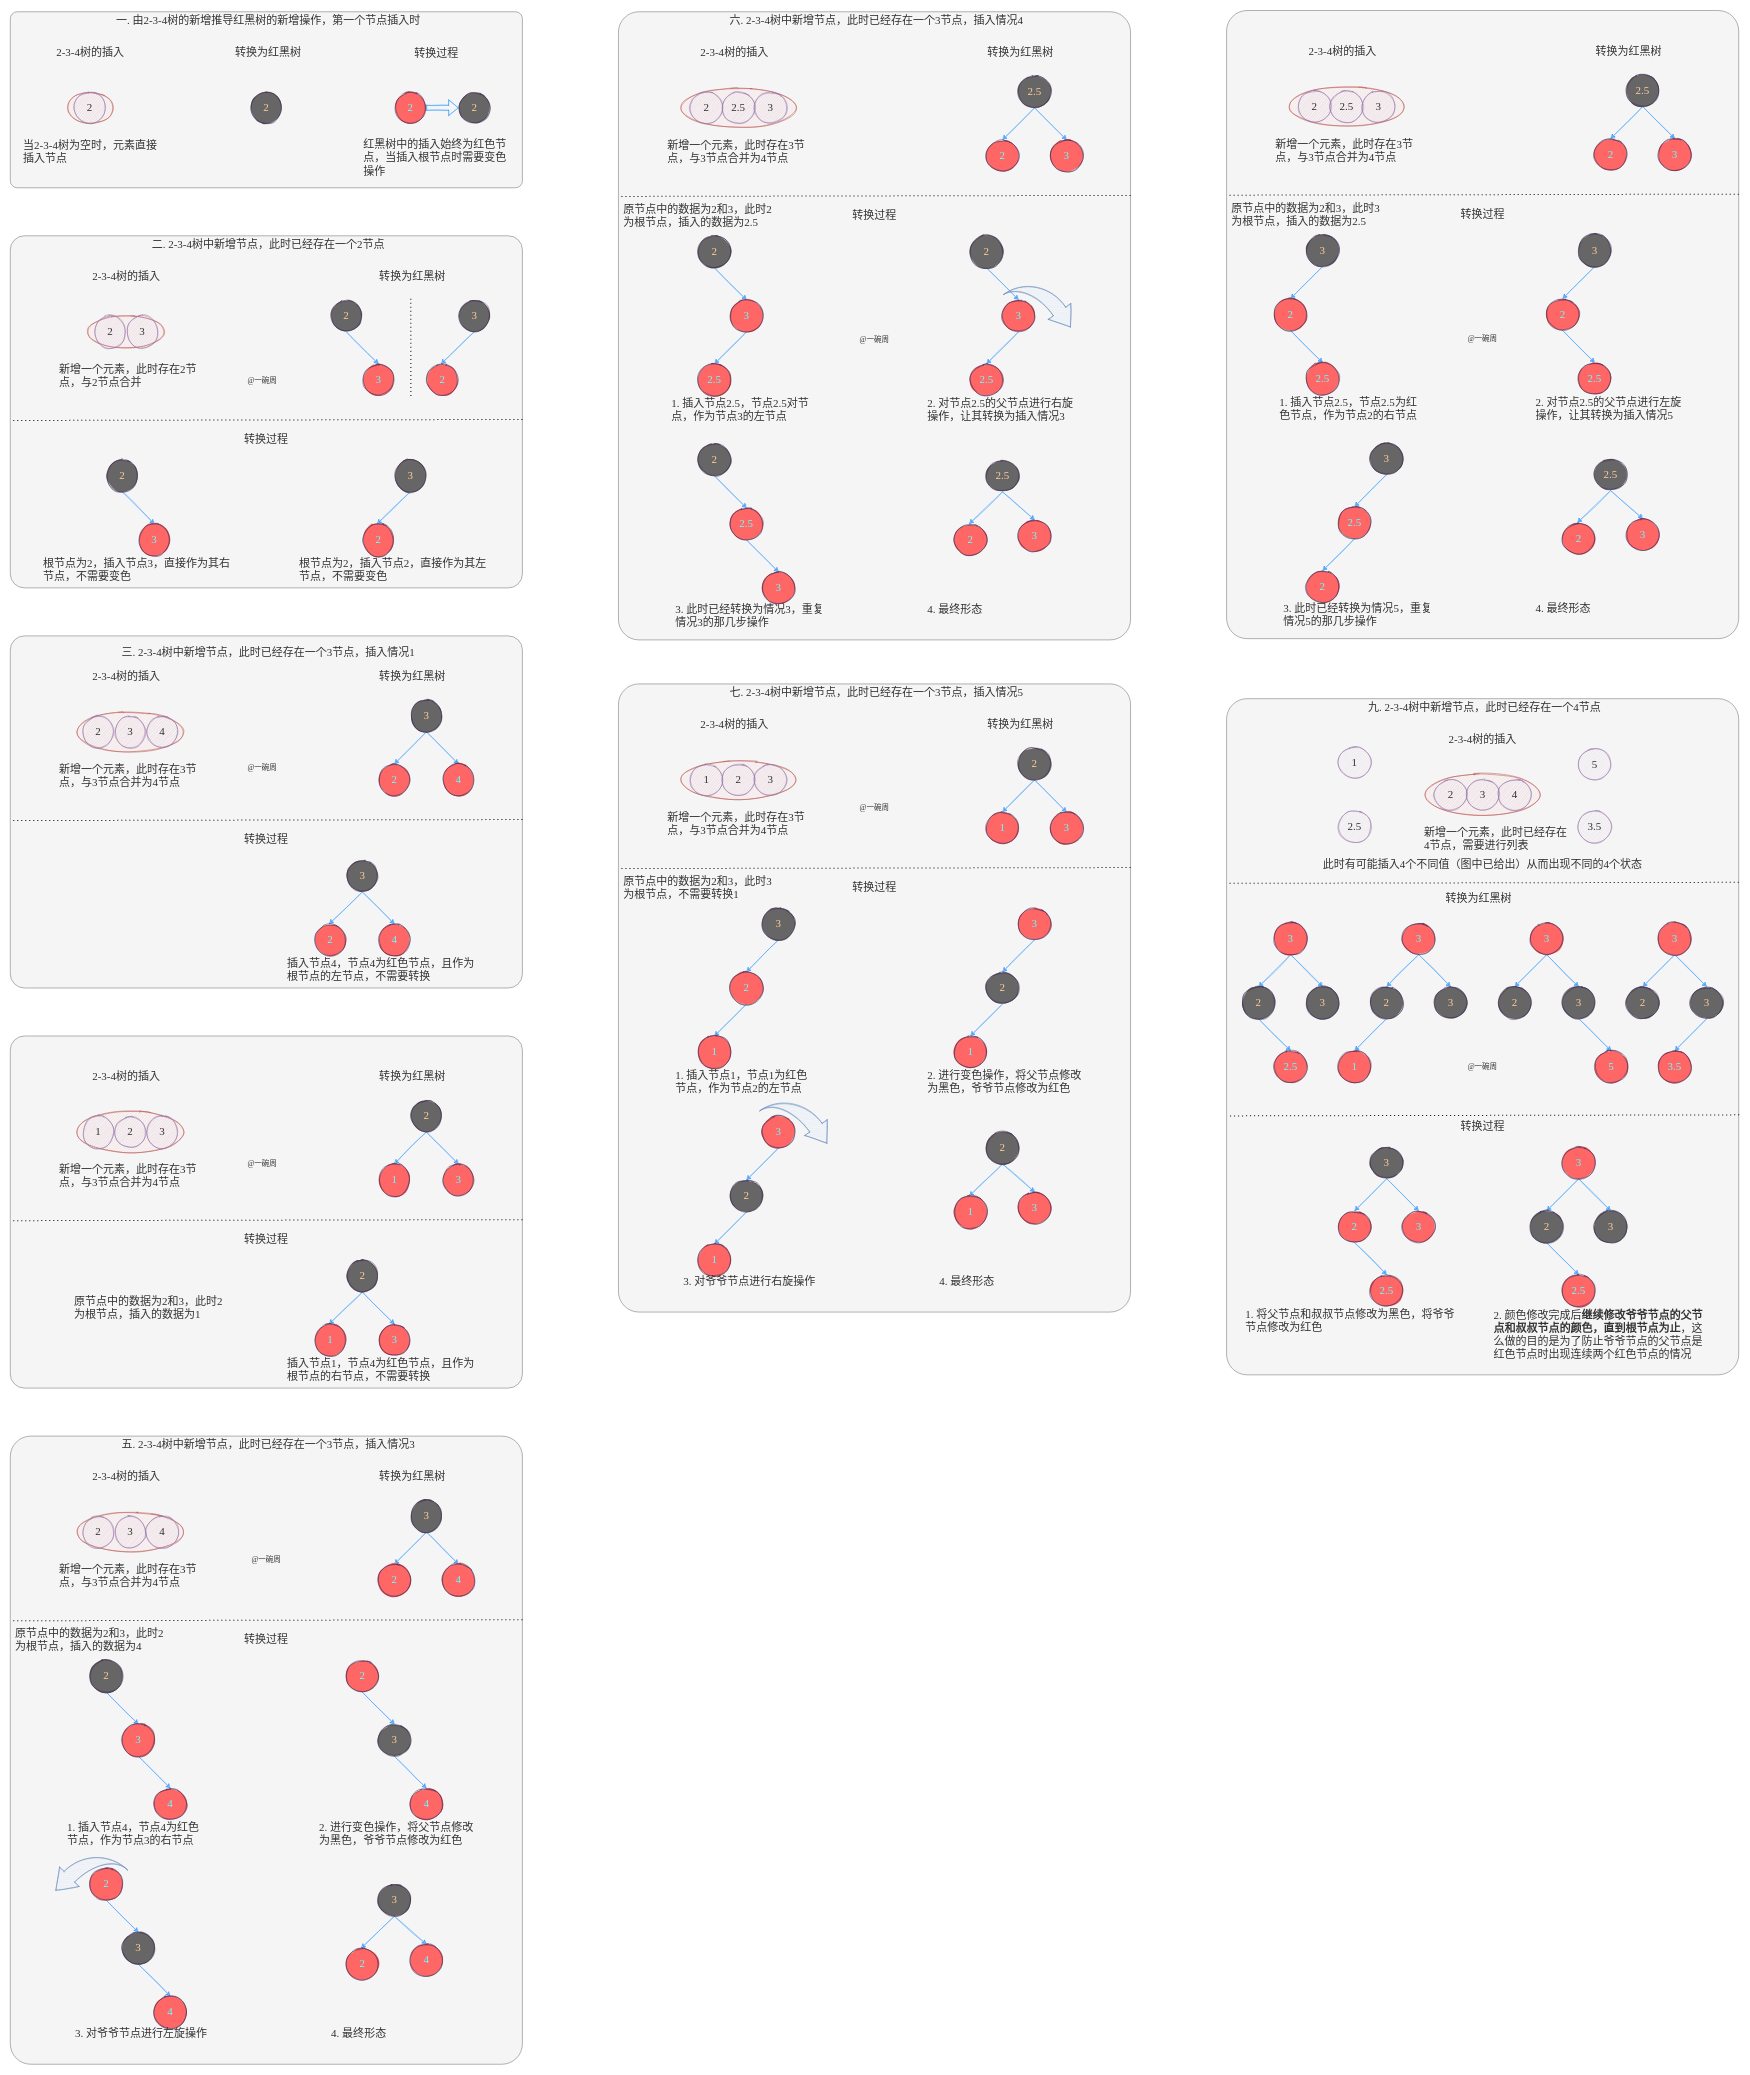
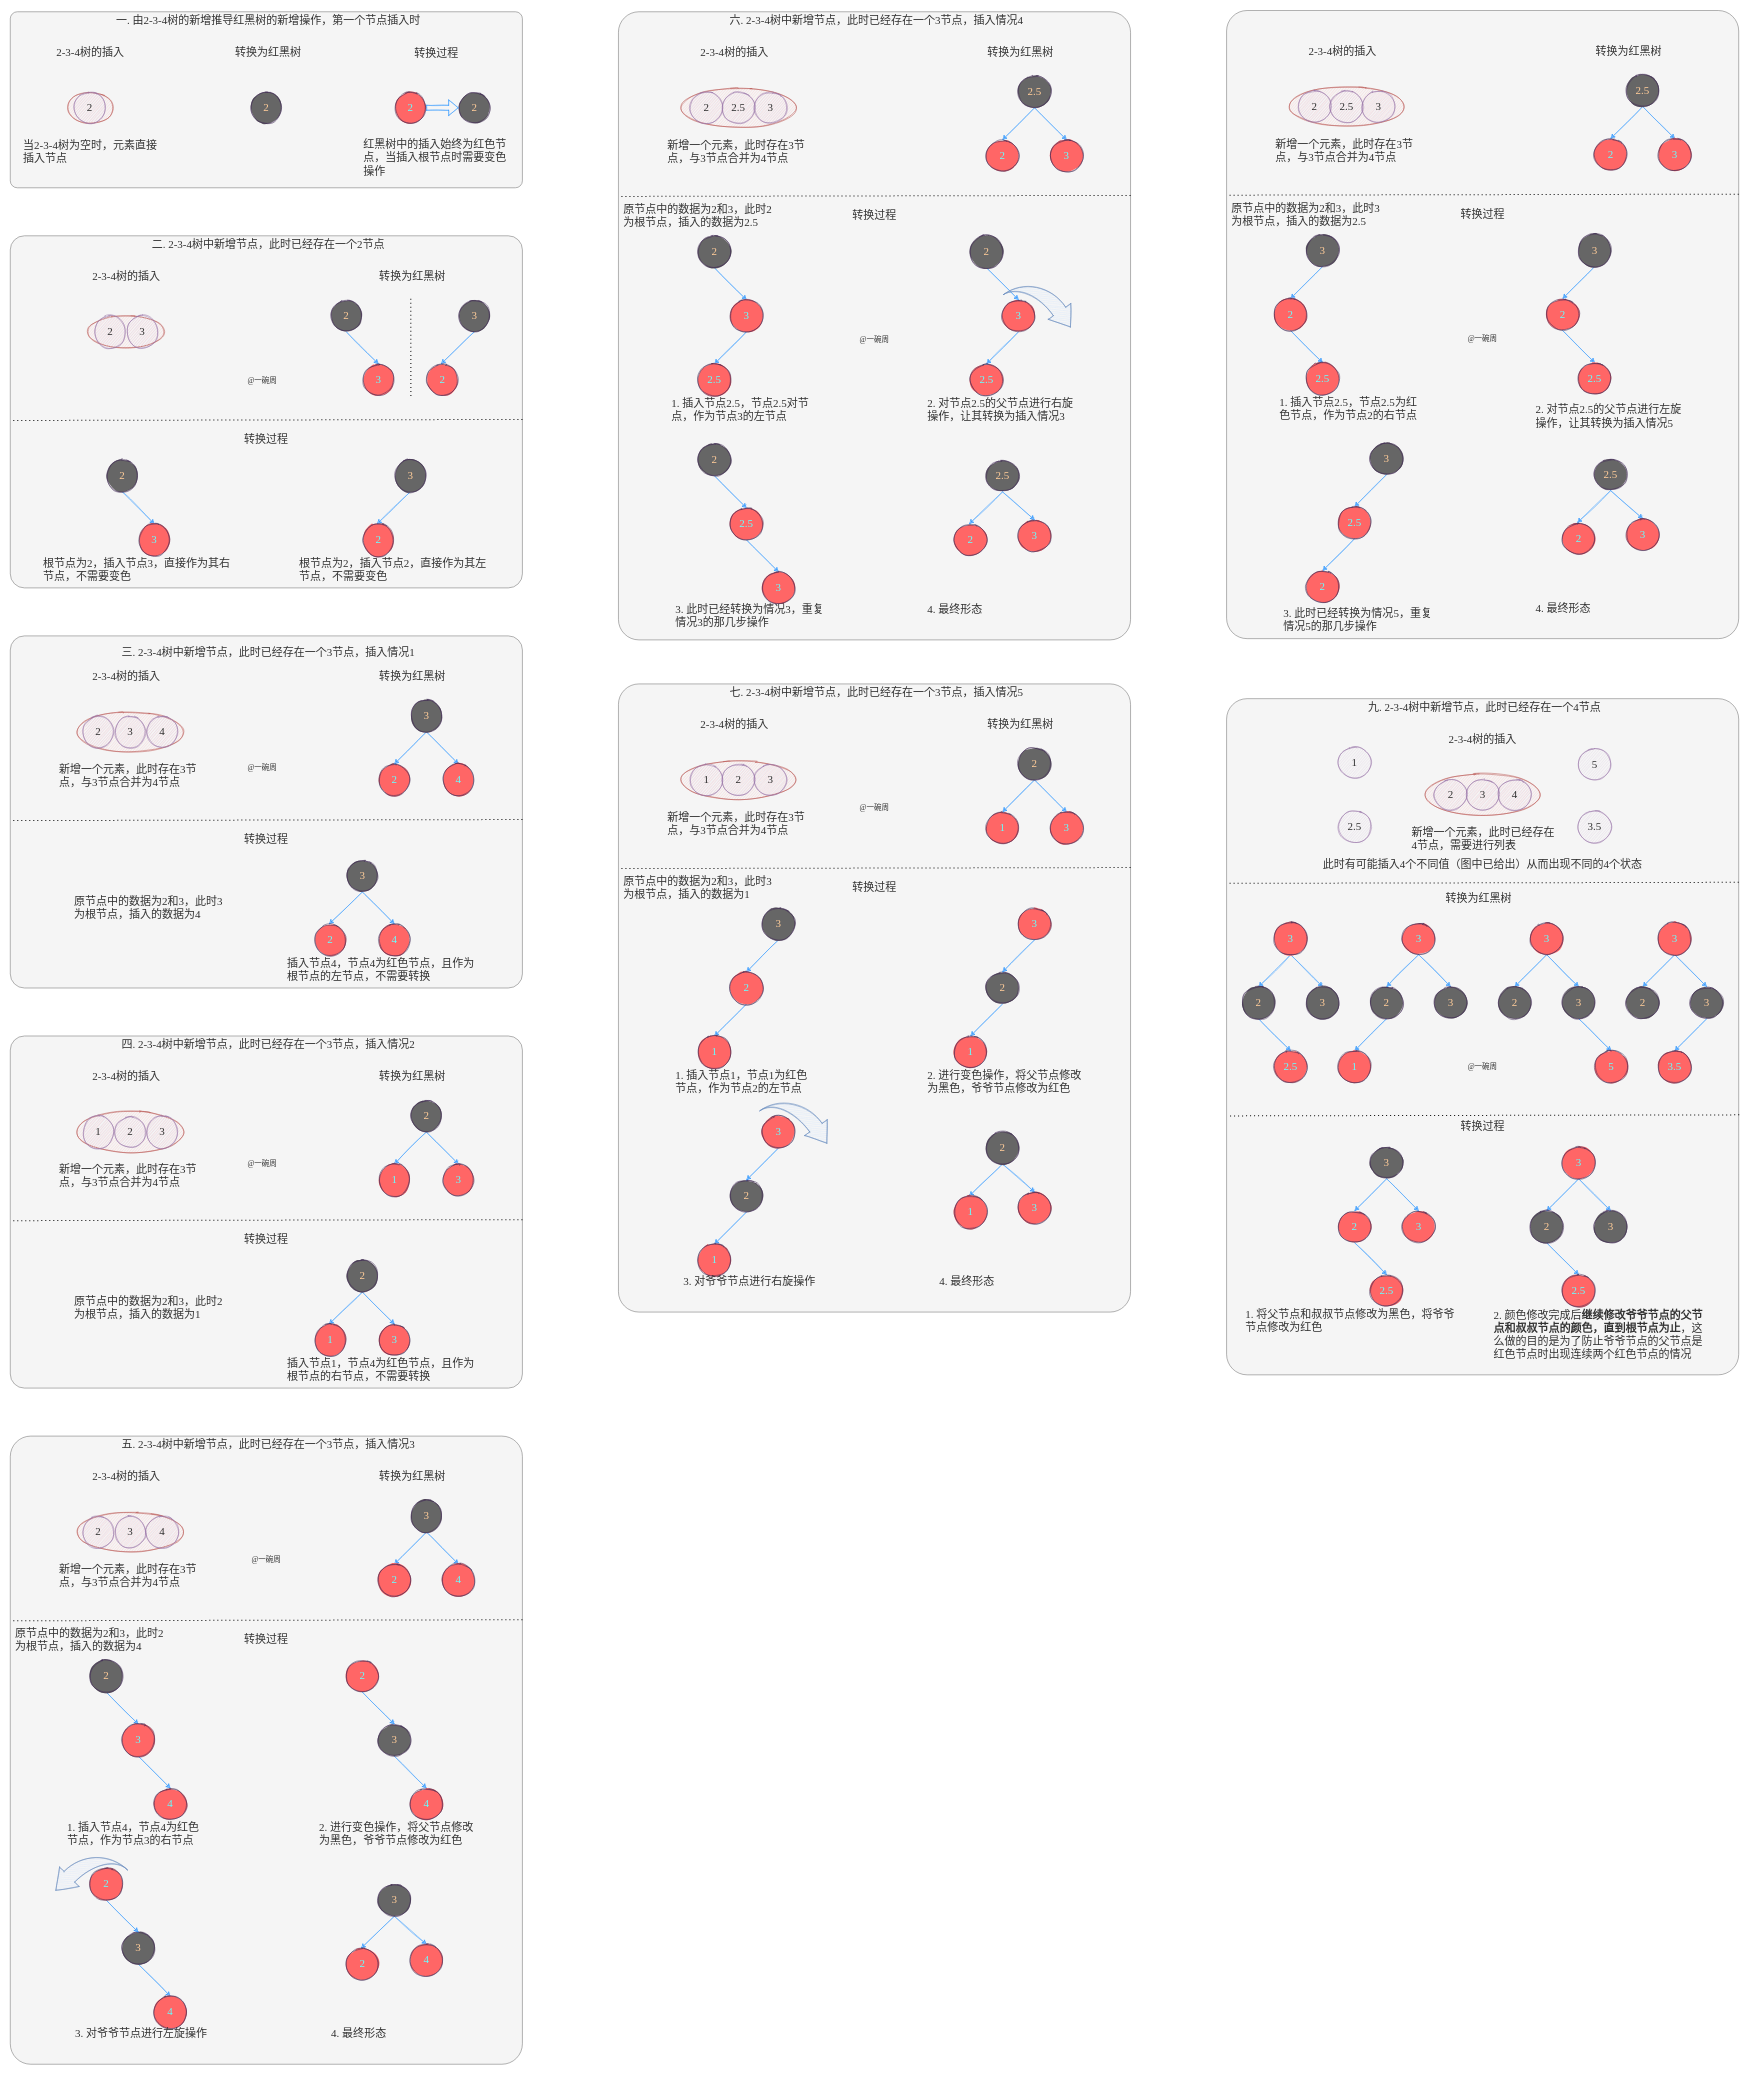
- <mxCell id="21" value="&lt;span style=&quot;font-size: 22px&quot;&gt;新增一个元素，此时存在2节点，与2节点合并&lt;/span&gt;" style="text;html=1;strokeColor=none;fillColor=none;align=left;verticalAlign=middle;whiteSpace=wrap;rounded=0;sketch=0;fontFamily=Comic Sans MS;fontSize=15;fontColor=#333333;" vertex="1" parent="1"><mxGeometry x="116" y="719" width="288" height="64" as="geometry" /></mxCell>
- <mxCell id="248" value="&lt;span style=&quot;font-size: 22px&quot;&gt;2. 对节点2.5的父节点进行左旋操作，让其转换为插入情况5&lt;/span&gt;" style="text;html=1;strokeColor=none;fillColor=none;align=left;verticalAlign=middle;whiteSpace=wrap;rounded=0;sketch=0;fontFamily=Comic Sans MS;fontSize=15;fontColor=#333333;" vertex="1" parent="1"><mxGeometry x="3068" y="788.5" width="312" height="56" as="geometry" /></mxCell>
+ <mxCell id="248" value="&lt;span style=&quot;font-size: 22px&quot;&gt;2. 对节点2.5的父节点进行左旋操作，让其转换为插入情况5&lt;/span&gt;" style="text;html=1;strokeColor=none;fillColor=none;align=left;verticalAlign=middle;whiteSpace=wrap;rounded=0;sketch=0;fontFamily=Comic Sans MS;fontSize=15;fontColor=#333333;" vertex="1" parent="1"><mxGeometry x="3068" y="803.5" width="312" height="56" as="geometry" /></mxCell>
- <mxCell id="249" value="&lt;span style=&quot;font-size: 22px&quot;&gt;3. 此时已经转换为情况5，重复情况5的那几步操作&lt;/span&gt;" style="text;html=1;strokeColor=none;fillColor=none;align=left;verticalAlign=middle;whiteSpace=wrap;rounded=0;sketch=0;fontFamily=Comic Sans MS;fontSize=15;fontColor=#333333;" vertex="1" parent="1"><mxGeometry x="2564" y="1204.5" width="304" height="48" as="geometry" /></mxCell>
+ <mxCell id="249" value="&lt;span style=&quot;font-size: 22px&quot;&gt;3. 此时已经转换为情况5，重复情况5的那几步操作&lt;/span&gt;" style="text;html=1;strokeColor=none;fillColor=none;align=left;verticalAlign=middle;whiteSpace=wrap;rounded=0;sketch=0;fontFamily=Comic Sans MS;fontSize=15;fontColor=#333333;" vertex="1" parent="1"><mxGeometry x="2564" y="1214.5" width="304" height="48" as="geometry" /></mxCell>
- <mxCell id="265" value="&lt;span style=&quot;font-size: 22px&quot;&gt;新增一个元素，此时已经存在4节点，需要进行列表&lt;/span&gt;" style="text;html=1;strokeColor=none;fillColor=none;align=left;verticalAlign=middle;whiteSpace=wrap;rounded=0;sketch=0;fontFamily=Comic Sans MS;fontSize=15;fontColor=#333333;" vertex="1" parent="1"><mxGeometry x="2845" y="1644.5" width="288" height="64" as="geometry" /></mxCell>
+ <mxCell id="265" value="&lt;span style=&quot;font-size: 22px&quot;&gt;新增一个元素，此时已经存在4节点，需要进行列表&lt;/span&gt;" style="text;html=1;strokeColor=none;fillColor=none;align=left;verticalAlign=middle;whiteSpace=wrap;rounded=0;sketch=0;fontFamily=Comic Sans MS;fontSize=15;fontColor=#333333;" vertex="1" parent="1"><mxGeometry x="2820" y="1644.5" width="288" height="64" as="geometry" /></mxCell>
- <mxCell id="198" value="&lt;span style=&quot;font-size: 22px&quot;&gt;原节点中的数据为2和3，此时3为根节点，不需要转换1&lt;/span&gt;" style="text;html=1;strokeColor=none;fillColor=none;align=left;verticalAlign=middle;whiteSpace=wrap;rounded=0;sketch=0;fontFamily=Comic Sans MS;fontSize=15;fontColor=#333333;" vertex="1" parent="1"><mxGeometry x="1244" y="1743" width="320" height="64" as="geometry" /></mxCell>
+ <mxCell id="198" value="&lt;span style=&quot;font-size: 22px&quot;&gt;原节点中的数据为2和3，此时3为根节点，插入的数据为1&lt;/span&gt;" style="text;html=1;strokeColor=none;fillColor=none;align=left;verticalAlign=middle;whiteSpace=wrap;rounded=0;sketch=0;fontFamily=Comic Sans MS;fontSize=15;fontColor=#333333;" vertex="1" parent="1"><mxGeometry x="1244" y="1743" width="320" height="64" as="geometry" /></mxCell>
+ <mxCell id="64" value="&lt;span style=&quot;font-size: 22px&quot;&gt;原节点中的数据为2和3，此时3为根节点，插入的数据为4&lt;/span&gt;" style="text;html=1;strokeColor=none;fillColor=none;align=left;verticalAlign=middle;whiteSpace=wrap;rounded=0;sketch=0;fontFamily=Comic Sans MS;fontSize=15;fontColor=#333333;" vertex="1" parent="1"><mxGeometry x="146" y="1783" width="320" height="64" as="geometry" /></mxCell>
+ <mxCell id="67" value="&lt;span style=&quot;font-size: 22px&quot;&gt;四. 2-3-4树中新增节点，此时已经存在一个3节点，插入情况2&lt;/span&gt;" style="text;html=1;strokeColor=none;fillColor=none;align=center;verticalAlign=middle;whiteSpace=wrap;rounded=0;sketch=0;fontFamily=Comic Sans MS;fontSize=15;fontColor=#333333;" vertex="1" parent="1"><mxGeometry x="36" y="2071" width="1000" height="35" as="geometry" /></mxCell>
